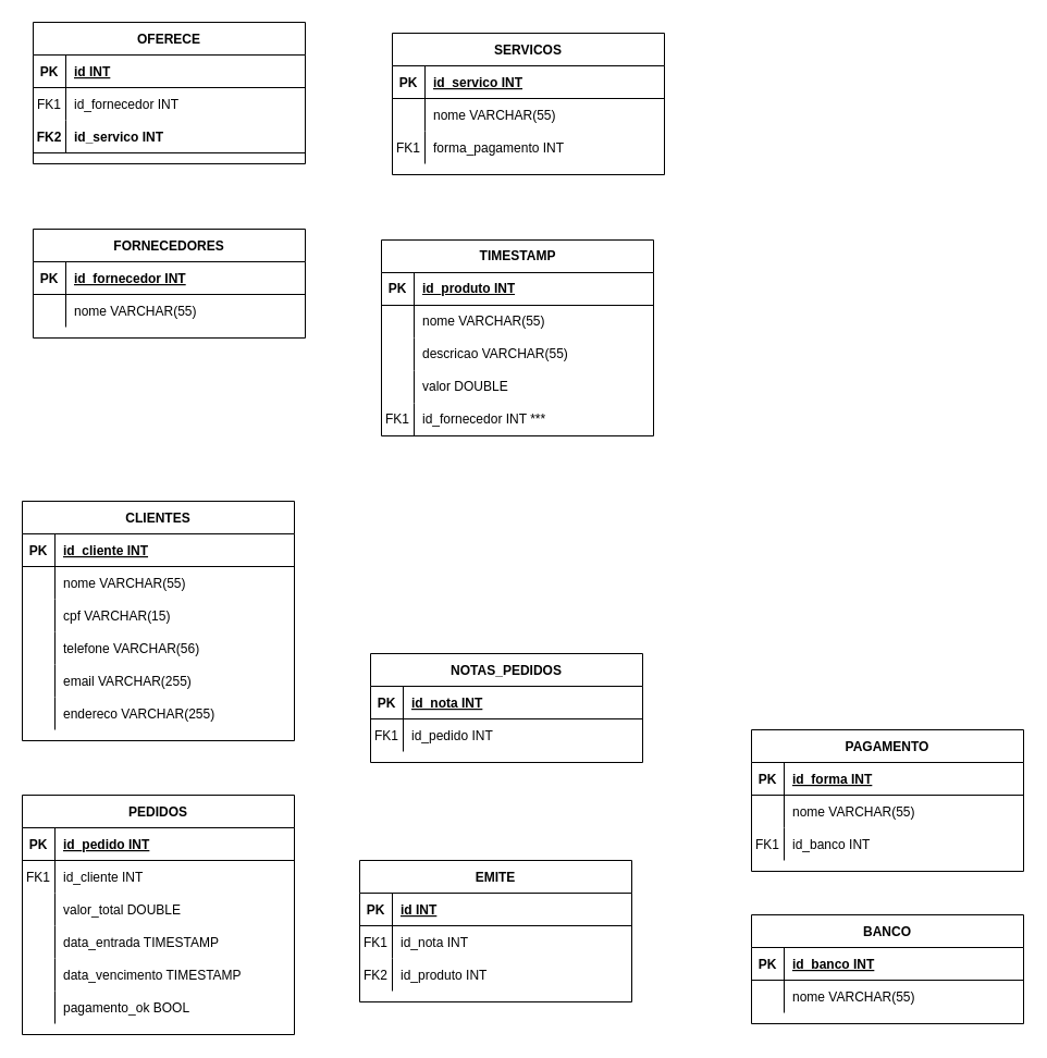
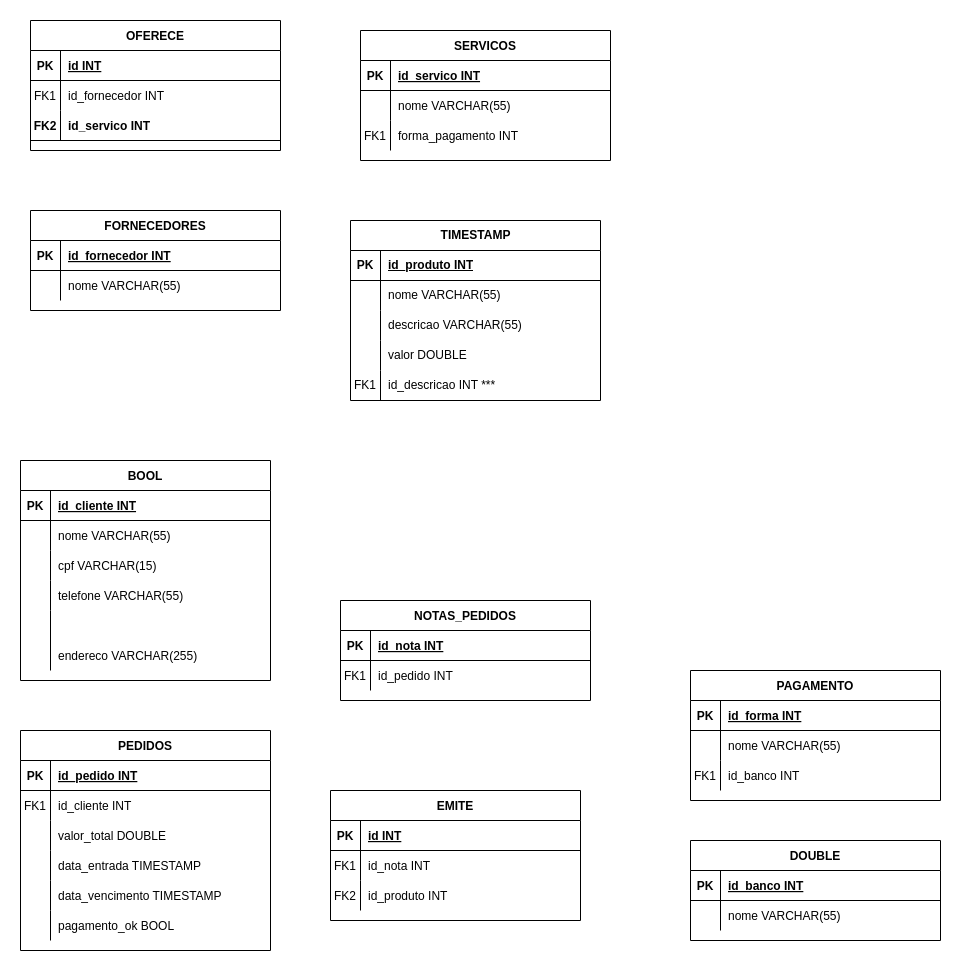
- <mxCell id="87" value="id_fornecedor INT ***" style="shape=partialRectangle;connectable=0;fillColor=none;top=0;left=0;bottom=0;right=0;align=left;spacingLeft=6;overflow=hidden;whiteSpace=wrap;html=1;" parent="85" vertex="1"><mxGeometry x="30" width="220" height="30" as="geometry"><mxRectangle width="220" height="30" as="alternateBounds" /></mxGeometry></mxCell>
+ <mxCell id="87" value="id_descricao INT ***" style="shape=partialRectangle;connectable=0;fillColor=none;top=0;left=0;bottom=0;right=0;align=left;spacingLeft=6;overflow=hidden;whiteSpace=wrap;html=1;" parent="85" vertex="1"><mxGeometry x="30" width="220" height="30" as="geometry"><mxRectangle width="220" height="30" as="alternateBounds" /></mxGeometry></mxCell>
- <mxCell id="19" value="CLIENTES" style="shape=table;startSize=30;container=1;collapsible=1;childLayout=tableLayout;fixedRows=1;rowLines=0;fontStyle=1;align=center;resizeLast=1;" parent="1" vertex="1"><mxGeometry x="20" y="460" width="250" height="220" as="geometry" /></mxCell>
+ <mxCell id="19" value="BOOL" style="shape=table;startSize=30;container=1;collapsible=1;childLayout=tableLayout;fixedRows=1;rowLines=0;fontStyle=1;align=center;resizeLast=1;" parent="1" vertex="1"><mxGeometry x="20" y="460" width="250" height="220" as="geometry" /></mxCell>
- <mxCell id="31" value="telefone VARCHAR(56)" style="shape=partialRectangle;overflow=hidden;connectable=0;fillColor=none;top=0;left=0;bottom=0;right=0;align=left;spacingLeft=6;" parent="29" vertex="1"><mxGeometry x="30" width="220" height="30" as="geometry"><mxRectangle width="220" height="30" as="alternateBounds" /></mxGeometry></mxCell>
+ <mxCell id="31" value="telefone VARCHAR(55)" style="shape=partialRectangle;overflow=hidden;connectable=0;fillColor=none;top=0;left=0;bottom=0;right=0;align=left;spacingLeft=6;" parent="29" vertex="1"><mxGeometry x="30" width="220" height="30" as="geometry"><mxRectangle width="220" height="30" as="alternateBounds" /></mxGeometry></mxCell>
- <mxCell id="34" value="email VARCHAR(255)" style="shape=partialRectangle;overflow=hidden;connectable=0;fillColor=none;top=0;left=0;bottom=0;right=0;align=left;spacingLeft=6;" parent="32" vertex="1"><mxGeometry x="30" width="220" height="30" as="geometry"><mxRectangle width="220" height="30" as="alternateBounds" /></mxGeometry></mxCell>
- <mxCell id="55" value="BANCO" style="shape=table;startSize=30;container=1;collapsible=1;childLayout=tableLayout;fixedRows=1;rowLines=0;fontStyle=1;align=center;resizeLast=1;" parent="1" vertex="1"><mxGeometry x="690" y="840" width="250" height="100" as="geometry" /></mxCell>
+ <mxCell id="55" value="DOUBLE" style="shape=table;startSize=30;container=1;collapsible=1;childLayout=tableLayout;fixedRows=1;rowLines=0;fontStyle=1;align=center;resizeLast=1;" parent="1" vertex="1"><mxGeometry x="690" y="840" width="250" height="100" as="geometry" /></mxCell>
